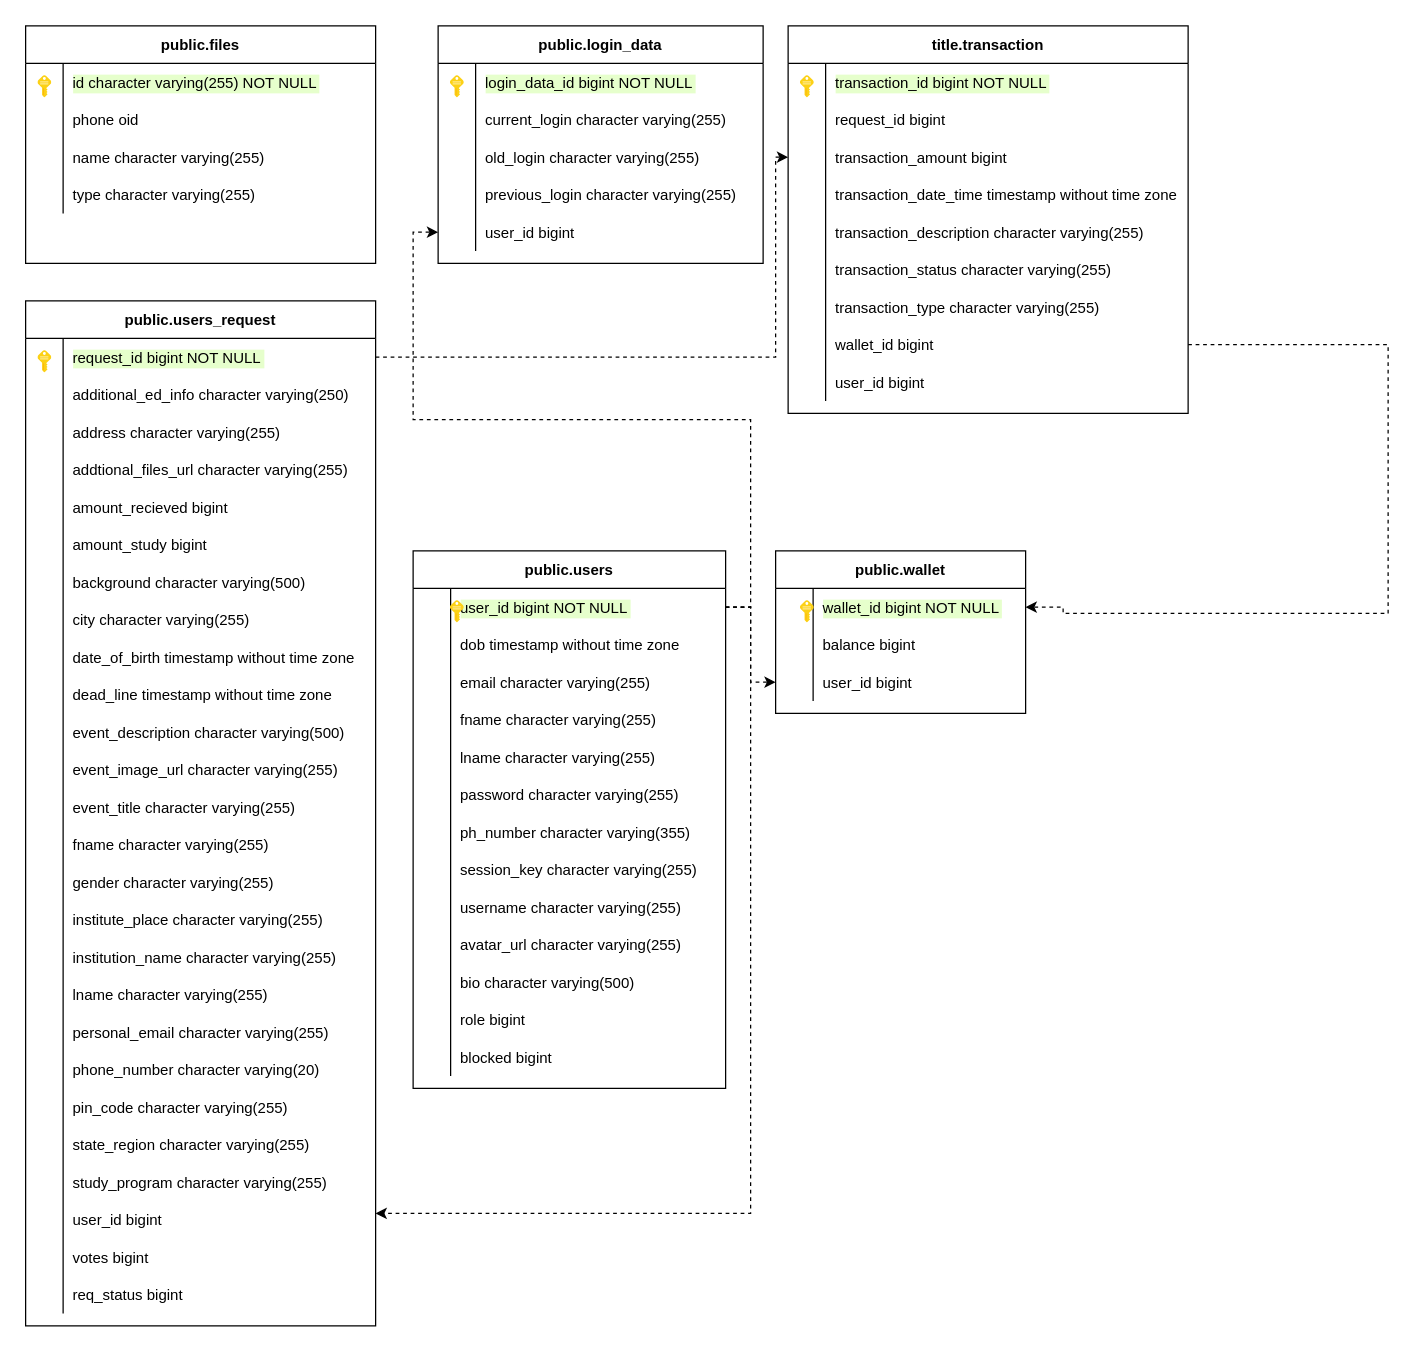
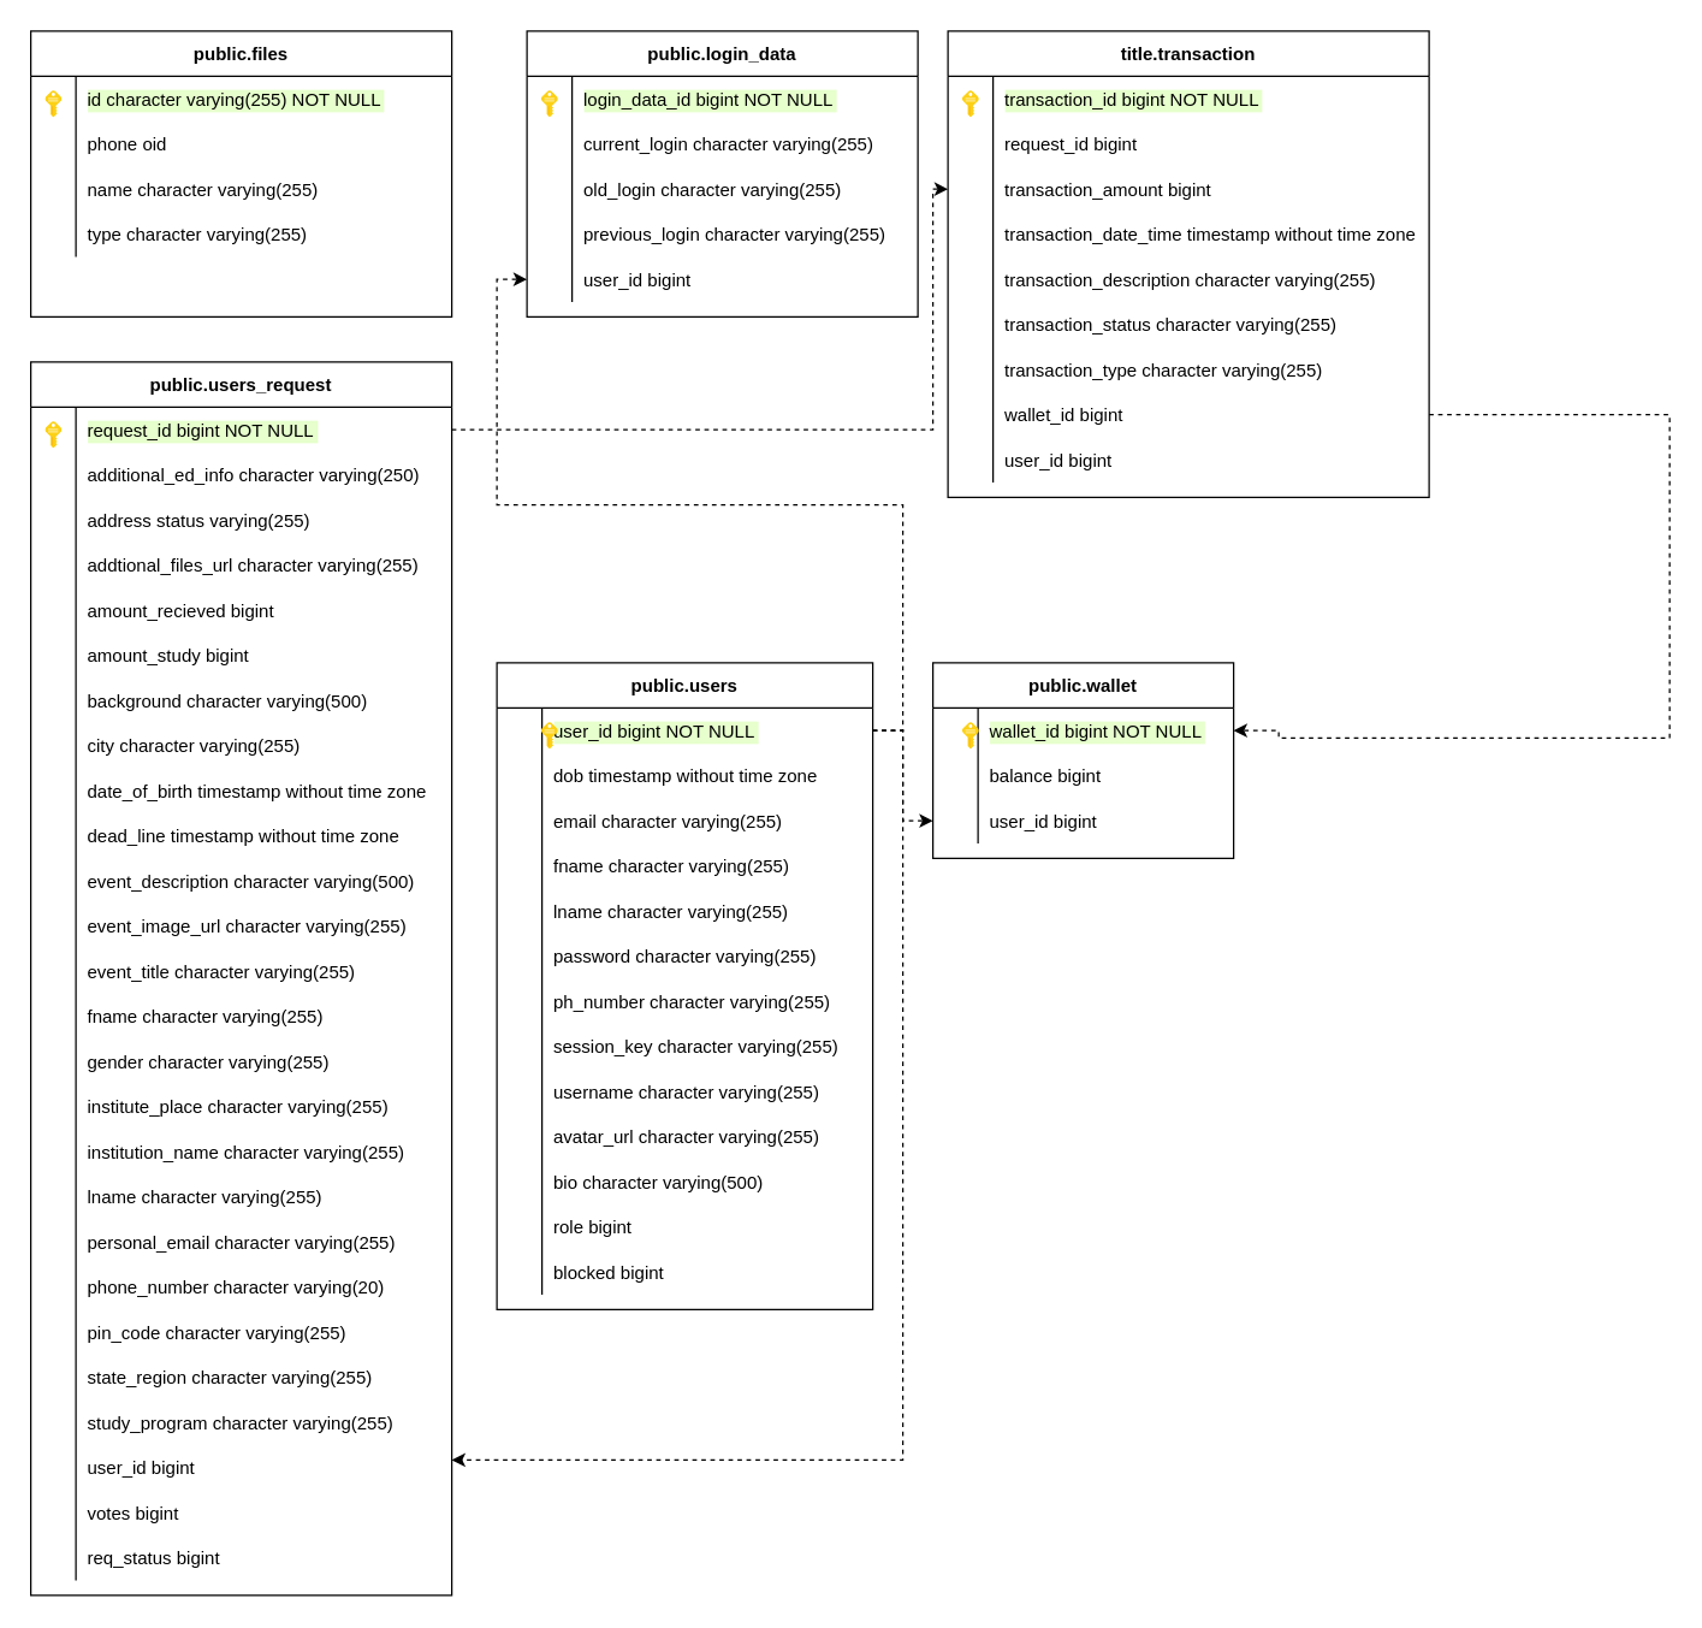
- <mxCell id="108" value="address character varying(255)" style="shape=partialRectangle;overflow=hidden;connectable=0;fillColor=none;align=left;top=0;left=0;bottom=0;right=0;spacingLeft=6;" parent="106" vertex="1"><mxGeometry x="30" width="250" height="30" as="geometry"><mxRectangle width="250" height="30" as="alternateBounds" /></mxGeometry></mxCell>
+ <mxCell id="108" value="address status varying(255)" style="shape=partialRectangle;overflow=hidden;connectable=0;fillColor=none;align=left;top=0;left=0;bottom=0;right=0;spacingLeft=6;" parent="106" vertex="1"><mxGeometry x="30" width="250" height="30" as="geometry"><mxRectangle width="250" height="30" as="alternateBounds" /></mxGeometry></mxCell>
- <mxCell id="80" value="ph_number character varying(355)" style="shape=partialRectangle;overflow=hidden;connectable=0;fillColor=none;align=left;top=0;left=0;bottom=0;right=0;spacingLeft=6;" parent="78" vertex="1"><mxGeometry x="30" width="220" height="30" as="geometry"><mxRectangle width="220" height="30" as="alternateBounds" /></mxGeometry></mxCell>
+ <mxCell id="80" value="ph_number character varying(255)" style="shape=partialRectangle;overflow=hidden;connectable=0;fillColor=none;align=left;top=0;left=0;bottom=0;right=0;spacingLeft=6;" parent="78" vertex="1"><mxGeometry x="30" width="220" height="30" as="geometry"><mxRectangle width="220" height="30" as="alternateBounds" /></mxGeometry></mxCell>
